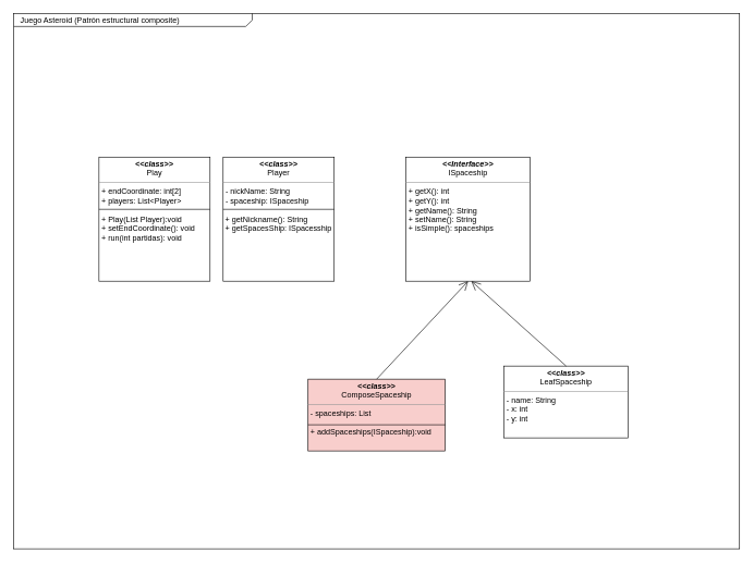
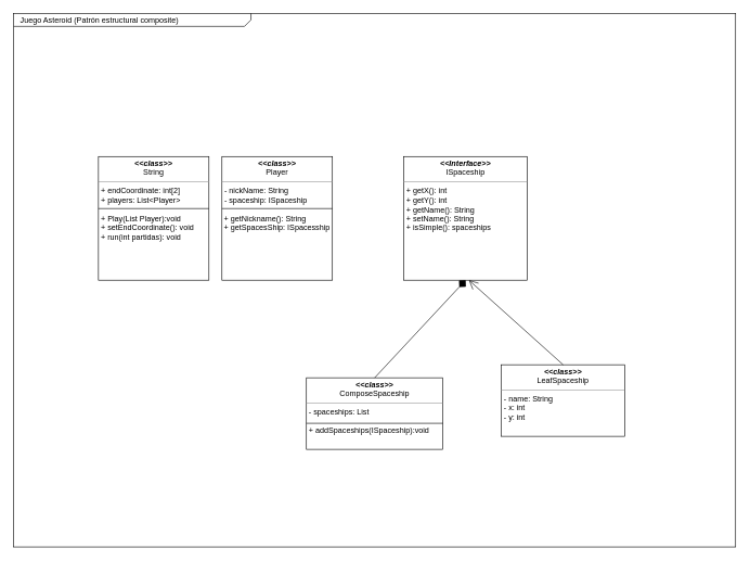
- <mxCell id="3" value="&lt;p style=&quot;margin:0px;margin-top:4px;text-align:center;&quot;&gt;&lt;i&gt;&lt;b&gt;&amp;lt;&amp;lt;class&amp;gt;&amp;gt;&lt;/b&gt;&lt;/i&gt;&lt;br&gt;Play&lt;/p&gt;&lt;hr size=&quot;1&quot;&gt;&lt;p style=&quot;margin: 0px 0px 0px 4px;&quot;&gt;+ endCoordinate: int[2]&lt;span style=&quot;background-color: initial;&quot;&gt;&lt;br&gt;&lt;/span&gt;&lt;/p&gt;&lt;p style=&quot;margin: 0px 0px 0px 4px;&quot;&gt;+ players: List&amp;lt;Player&amp;gt;&lt;/p&gt;&lt;p style=&quot;margin: 0px 0px 0px 4px;&quot;&gt;&lt;br&gt;&lt;/p&gt;&lt;p style=&quot;margin:0px;margin-left:4px;&quot;&gt;+ Play(List Player):void&lt;/p&gt;&lt;p style=&quot;margin:0px;margin-left:4px;&quot;&gt;+&amp;nbsp;setEndCoordinate(): void&lt;/p&gt;&lt;p style=&quot;margin:0px;margin-left:4px;&quot;&gt;+ run(int partidas): void&lt;/p&gt;" style="verticalAlign=top;align=left;overflow=fill;fontSize=12;fontFamily=Helvetica;html=1;" vertex="1" parent="1"><mxGeometry x="151" y="240" width="170" height="190" as="geometry" /></mxCell>
+ <mxCell id="3" value="&lt;p style=&quot;margin:0px;margin-top:4px;text-align:center;&quot;&gt;&lt;i&gt;&lt;b&gt;&amp;lt;&amp;lt;class&amp;gt;&amp;gt;&lt;/b&gt;&lt;/i&gt;&lt;br&gt;String&lt;/p&gt;&lt;hr size=&quot;1&quot;&gt;&lt;p style=&quot;margin: 0px 0px 0px 4px;&quot;&gt;+ endCoordinate: int[2]&lt;span style=&quot;background-color: initial;&quot;&gt;&lt;br&gt;&lt;/span&gt;&lt;/p&gt;&lt;p style=&quot;margin: 0px 0px 0px 4px;&quot;&gt;+ players: List&amp;lt;Player&amp;gt;&lt;/p&gt;&lt;p style=&quot;margin: 0px 0px 0px 4px;&quot;&gt;&lt;br&gt;&lt;/p&gt;&lt;p style=&quot;margin:0px;margin-left:4px;&quot;&gt;+ Play(List Player):void&lt;/p&gt;&lt;p style=&quot;margin:0px;margin-left:4px;&quot;&gt;+&amp;nbsp;setEndCoordinate(): void&lt;/p&gt;&lt;p style=&quot;margin:0px;margin-left:4px;&quot;&gt;+ run(int partidas): void&lt;/p&gt;" style="verticalAlign=top;align=left;overflow=fill;fontSize=12;fontFamily=Helvetica;html=1;" vertex="1" parent="1"><mxGeometry x="151" y="240" width="170" height="190" as="geometry" /></mxCell>
- <mxCell id="10" value="" style="endArrow=open;endFill=1;endSize=12;html=1;rounded=0;entryX=0.5;entryY=1;entryDx=0;entryDy=0;exitX=0.5;exitY=0;exitDx=0;exitDy=0;" edge="1" parent="1" source="7" target="8"><mxGeometry width="160" relative="1" as="geometry"><mxPoint x="591" y="520" as="sourcePoint" /><mxPoint x="751" y="520" as="targetPoint" /></mxGeometry></mxCell>
+ <mxCell id="10" value="" style="endArrow=diamond;endFill=1;endSize=12;html=1;rounded=0;entryX=0.5;entryY=1;entryDx=0;entryDy=0;exitX=0.5;exitY=0;exitDx=0;exitDy=0;" edge="1" parent="1" source="7" target="8"><mxGeometry width="160" relative="1" as="geometry"><mxPoint x="591" y="520" as="sourcePoint" /><mxPoint x="751" y="520" as="targetPoint" /></mxGeometry></mxCell>
- <mxCell id="7" value="&lt;p style=&quot;margin:0px;margin-top:4px;text-align:center;&quot;&gt;&lt;i&gt;&lt;b&gt;&amp;lt;&amp;lt;class&amp;gt;&amp;gt;&lt;/b&gt;&lt;/i&gt;&lt;br&gt;ComposeSpaceship&lt;/p&gt;&lt;hr size=&quot;1&quot;&gt;&lt;p style=&quot;margin: 0px 0px 0px 4px;&quot;&gt;&lt;span style=&quot;background-color: initial;&quot;&gt;- spaceships: List&lt;/span&gt;&lt;/p&gt;&lt;p style=&quot;margin: 0px 0px 0px 4px;&quot;&gt;&lt;span style=&quot;background-color: initial;&quot;&gt;&lt;br&gt;&lt;/span&gt;&lt;/p&gt;&lt;p style=&quot;margin: 0px 0px 0px 4px;&quot;&gt;&lt;span style=&quot;background-color: initial;&quot;&gt;+ addSpaceships(ISpaceship):void&lt;/span&gt;&lt;/p&gt;" style="verticalAlign=top;align=left;overflow=fill;fontSize=12;fontFamily=Helvetica;html=1;fillColor=#f8cecc;" vertex="1" parent="1"><mxGeometry x="471" y="580" width="210" height="110" as="geometry" /></mxCell>
+ <mxCell id="7" value="&lt;p style=&quot;margin:0px;margin-top:4px;text-align:center;&quot;&gt;&lt;i&gt;&lt;b&gt;&amp;lt;&amp;lt;class&amp;gt;&amp;gt;&lt;/b&gt;&lt;/i&gt;&lt;br&gt;ComposeSpaceship&lt;/p&gt;&lt;hr size=&quot;1&quot;&gt;&lt;p style=&quot;margin: 0px 0px 0px 4px;&quot;&gt;&lt;span style=&quot;background-color: initial;&quot;&gt;- spaceships: List&lt;/span&gt;&lt;/p&gt;&lt;p style=&quot;margin: 0px 0px 0px 4px;&quot;&gt;&lt;span style=&quot;background-color: initial;&quot;&gt;&lt;br&gt;&lt;/span&gt;&lt;/p&gt;&lt;p style=&quot;margin: 0px 0px 0px 4px;&quot;&gt;&lt;span style=&quot;background-color: initial;&quot;&gt;+ addSpaceships(ISpaceship):void&lt;/span&gt;&lt;/p&gt;" style="verticalAlign=top;align=left;overflow=fill;fontSize=12;fontFamily=Helvetica;html=1;" vertex="1" parent="1"><mxGeometry x="471" y="580" width="210" height="110" as="geometry" /></mxCell>
